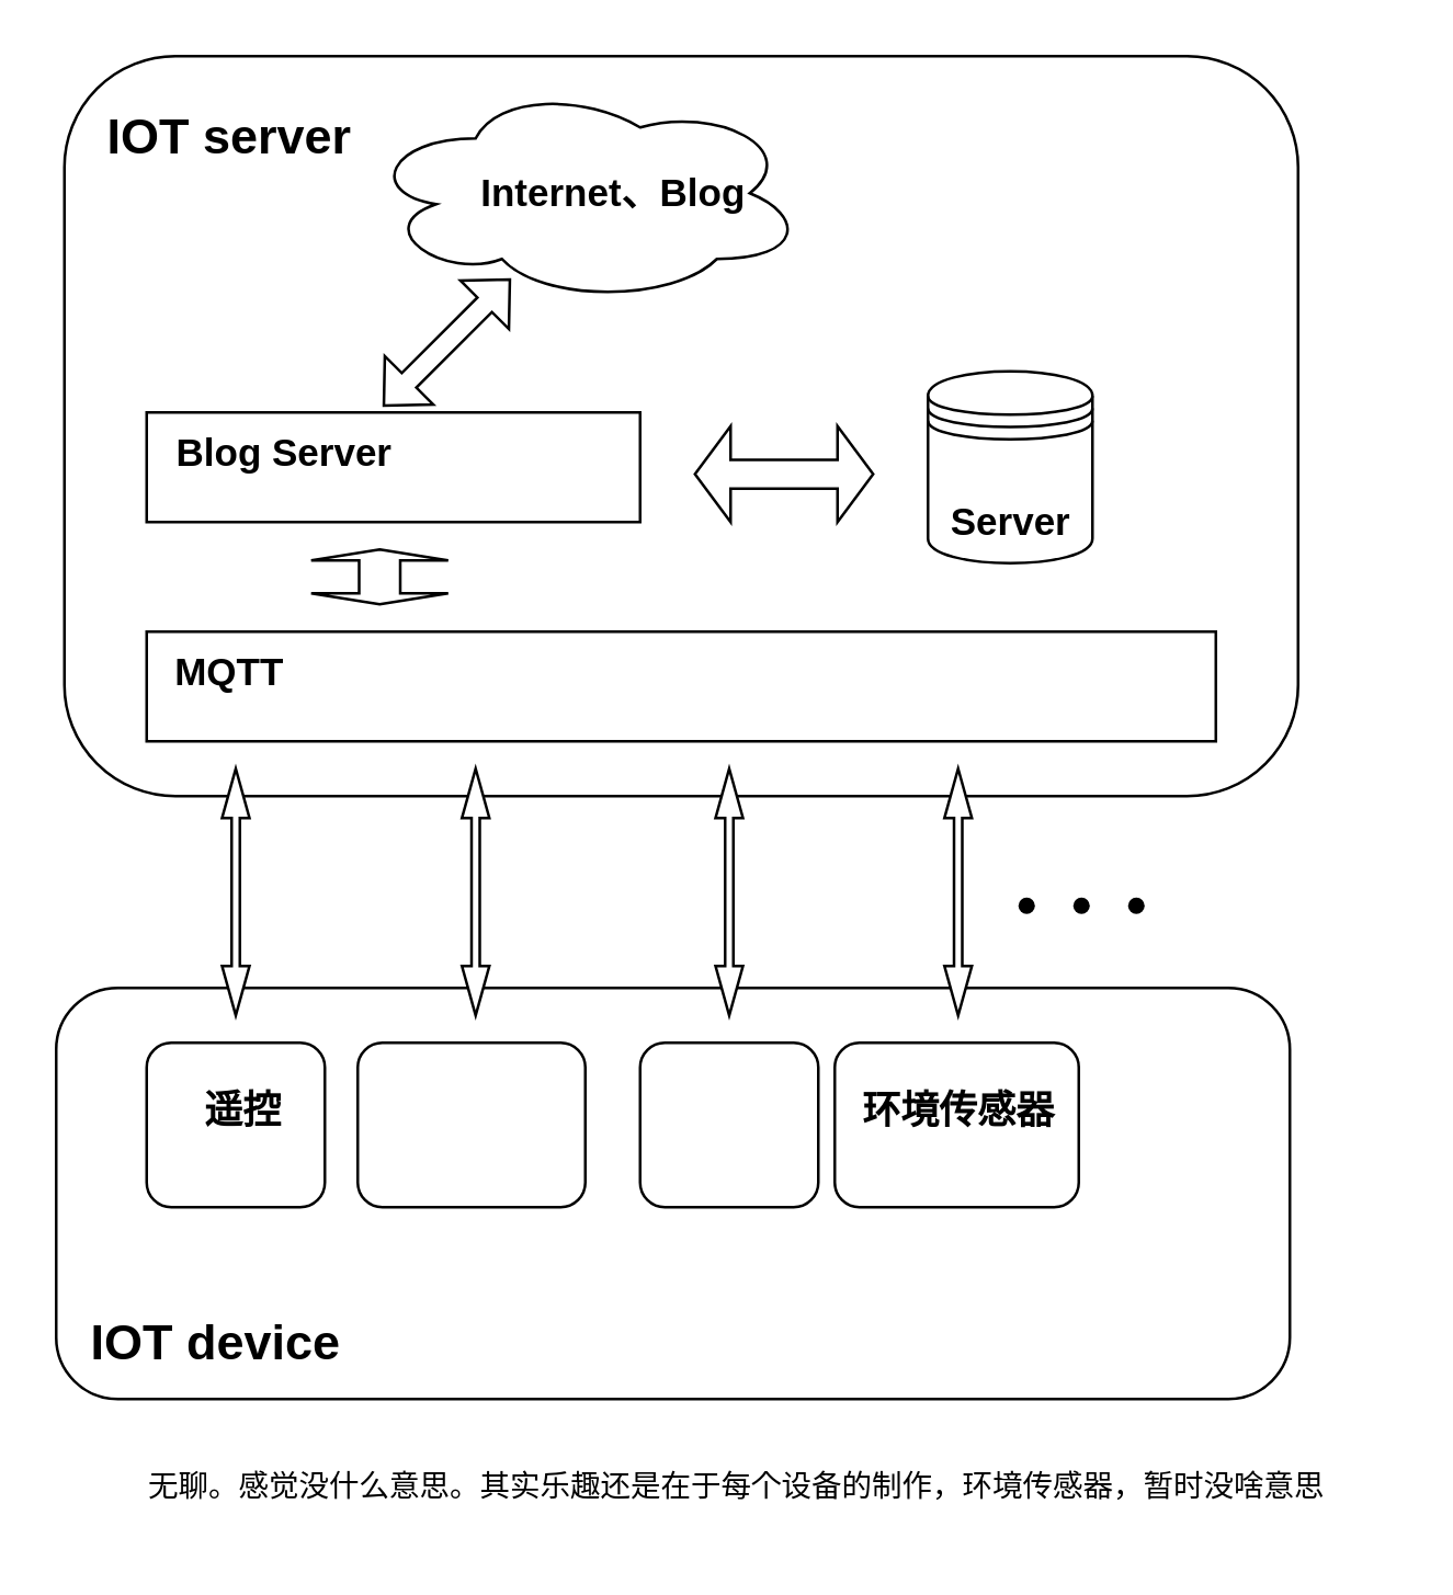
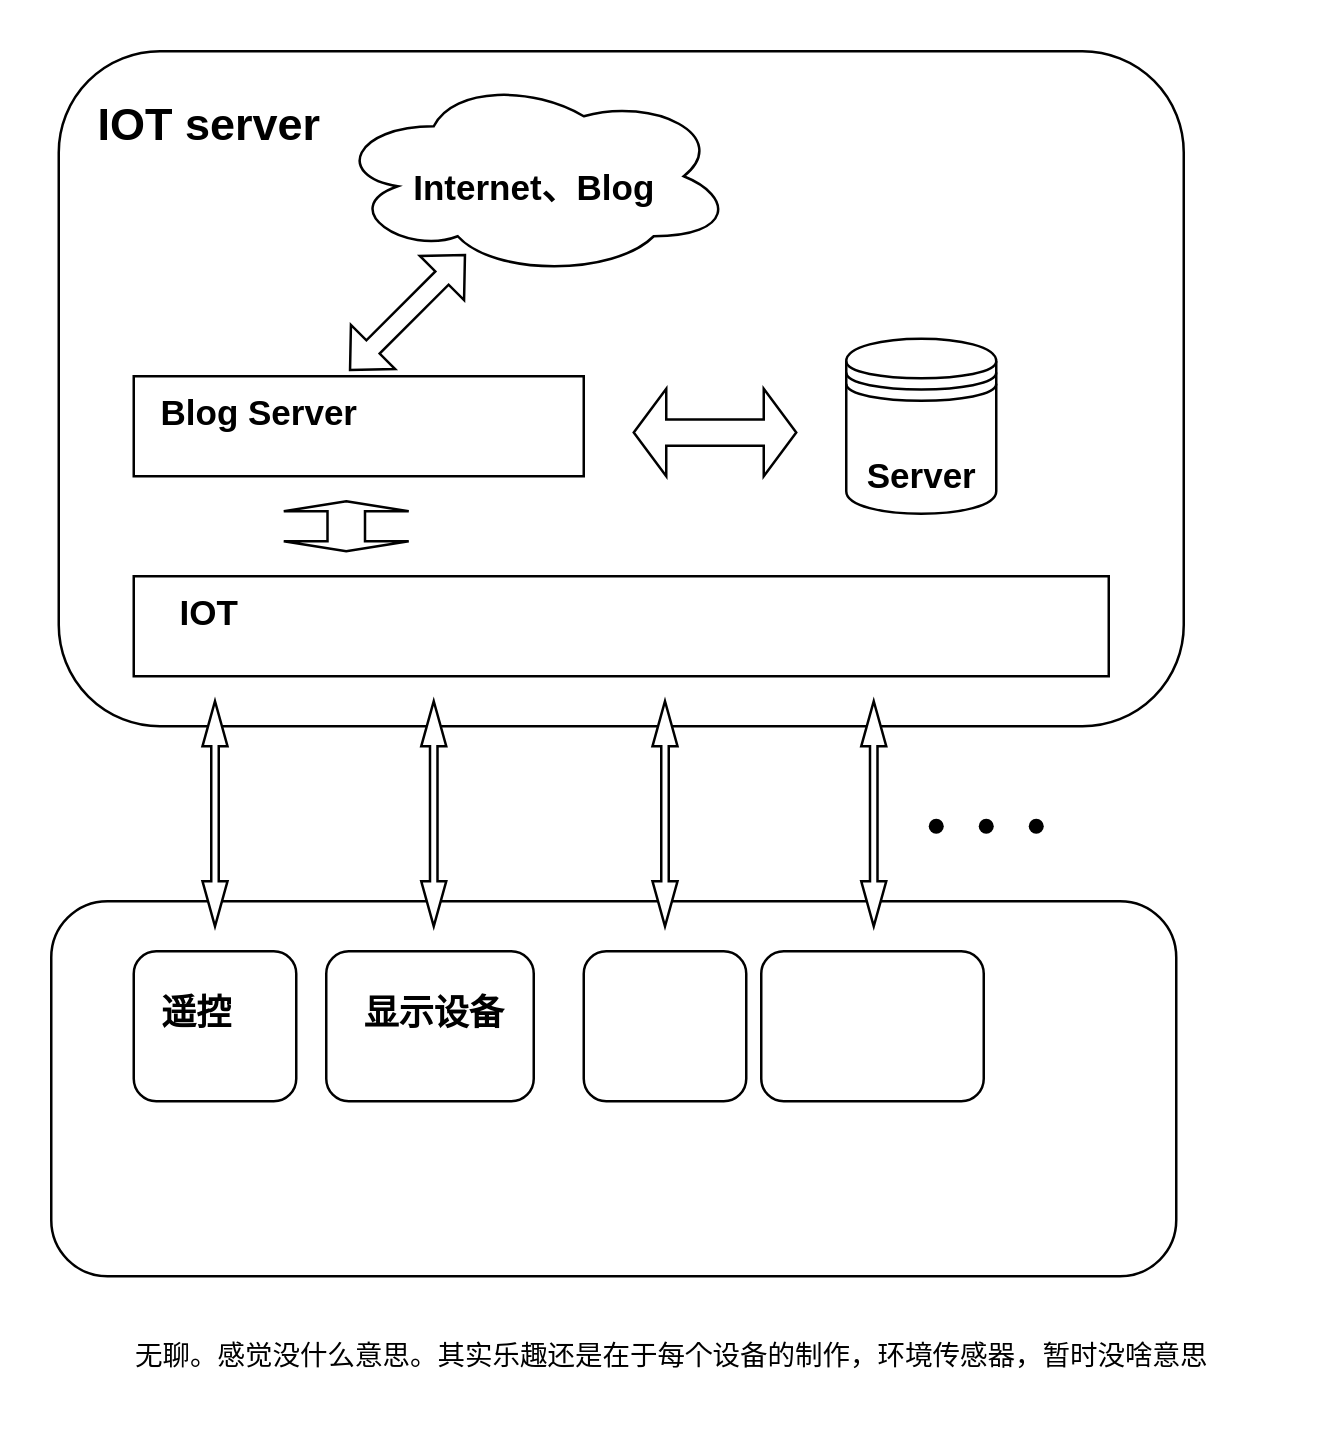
- <mxCell id="29" value="&lt;span style=&quot;font-size: 14px;&quot;&gt;Internet、Blog&lt;/span&gt;" style="text;html=1;align=center;verticalAlign=middle;resizable=0;points=[];autosize=1;strokeColor=none;fillColor=none;fontSize=14;fontStyle=1" vertex="1" parent="1"><mxGeometry x="163" y="55" width="120" height="30" as="geometry" /></mxCell>
+ <mxCell id="29" value="&lt;span style=&quot;font-size: 14px;&quot;&gt;Internet、Blog&lt;/span&gt;" style="text;html=1;align=center;verticalAlign=middle;resizable=0;points=[];autosize=1;strokeColor=none;fillColor=none;fontSize=14;fontStyle=1" vertex="1" parent="1"><mxGeometry x="153" y="60" width="120" height="30" as="geometry" /></mxCell>
- <mxCell id="8" value="&lt;span style=&quot;font-size: 14px;&quot;&gt;MQTT&lt;/span&gt;" style="text;html=1;align=center;verticalAlign=middle;resizable=0;points=[];autosize=1;strokeColor=none;fillColor=none;fontSize=14;fontStyle=1" vertex="1" parent="1"><mxGeometry x="53" y="230" width="60" height="30" as="geometry" /></mxCell>
+ <mxCell id="8" value="&lt;span style=&quot;font-size: 14px;&quot;&gt;IOT&lt;/span&gt;" style="text;html=1;align=center;verticalAlign=middle;resizable=0;points=[];autosize=1;strokeColor=none;fillColor=none;fontSize=14;fontStyle=1" vertex="1" parent="1"><mxGeometry x="53" y="230" width="60" height="30" as="geometry" /></mxCell>
- <mxCell id="24" value="遥控" style="text;html=1;align=center;verticalAlign=middle;resizable=0;points=[];autosize=1;strokeColor=none;fillColor=none;fontSize=14;fontStyle=1" vertex="1" parent="1"><mxGeometry x="63" y="390" width="50" height="30" as="geometry" /></mxCell>
+ <mxCell id="24" value="遥控" style="text;html=1;align=center;verticalAlign=middle;resizable=0;points=[];autosize=1;strokeColor=none;fillColor=none;fontSize=14;fontStyle=1" vertex="1" parent="1"><mxGeometry x="53" y="390" width="50" height="30" as="geometry" /></mxCell>
+ <mxCell id="16" value="显示设备" style="text;html=1;align=center;verticalAlign=middle;resizable=0;points=[];autosize=1;strokeColor=none;fillColor=none;fontSize=14;fontStyle=1" vertex="1" parent="1"><mxGeometry x="133" y="390" width="80" height="30" as="geometry" /></mxCell>
- <mxCell id="21" value="环境传感器" style="text;html=1;align=center;verticalAlign=middle;resizable=0;points=[];autosize=1;strokeColor=none;fillColor=none;fontSize=14;fontStyle=1" vertex="1" parent="1"><mxGeometry x="304" y="390" width="90" height="30" as="geometry" /></mxCell>
- <mxCell id="3" value="&lt;span style=&quot;font-size: 18px;&quot;&gt;IOT device&lt;/span&gt;" style="text;html=1;align=center;verticalAlign=middle;resizable=0;points=[];autosize=1;strokeColor=none;fillColor=none;fontSize=18;fontStyle=1" vertex="1" parent="1"><mxGeometry x="23" y="470" width="110" height="40" as="geometry" /></mxCell>
